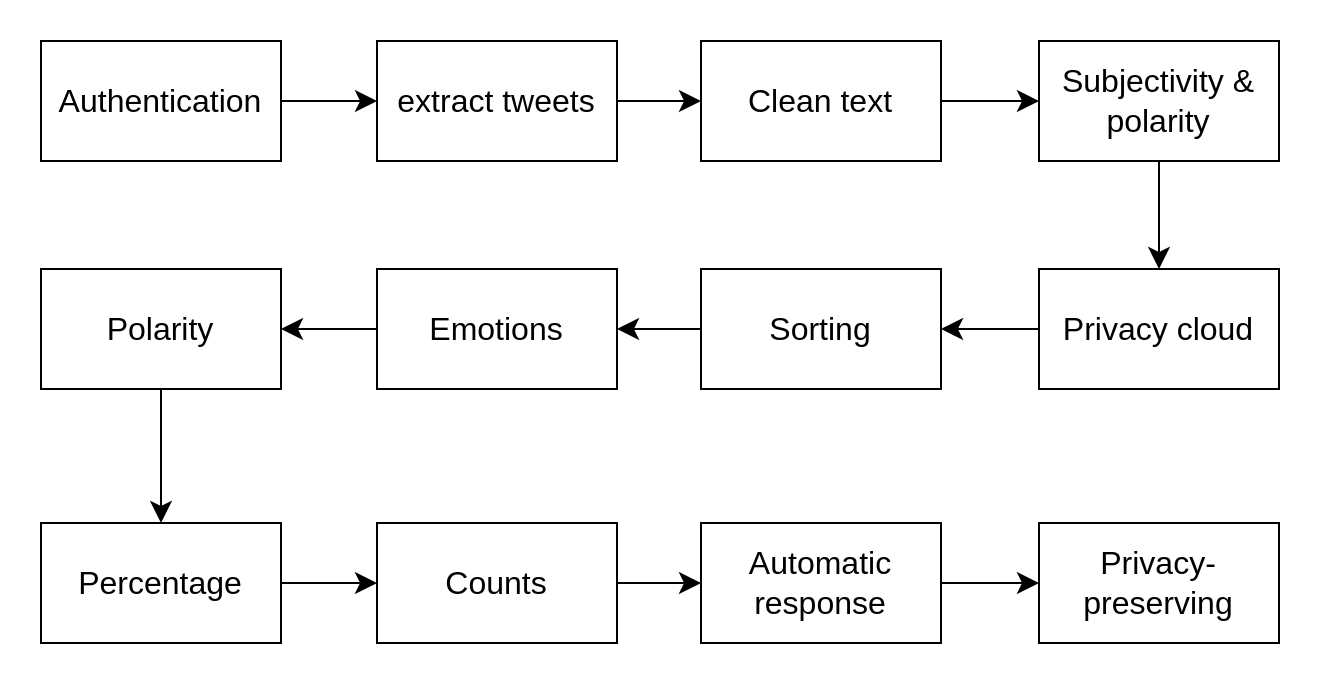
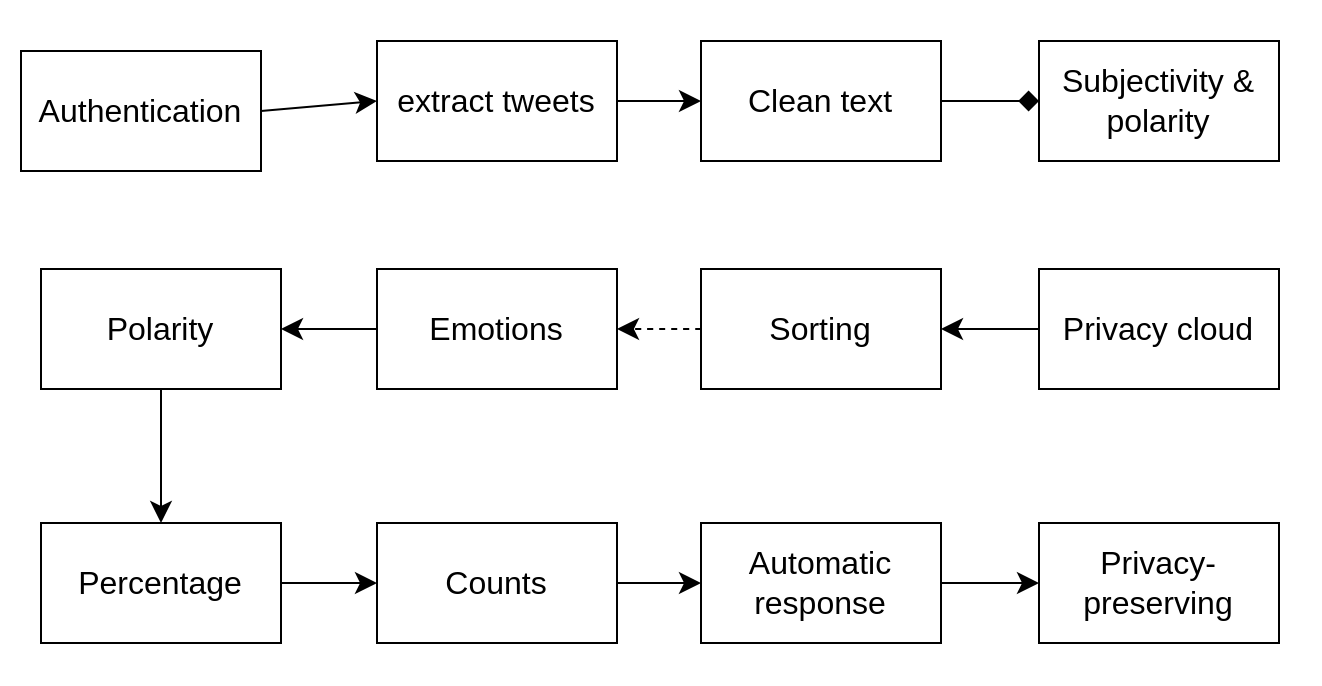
- <mxCell id="3" value="Authentication" style="rounded=0;whiteSpace=wrap;html=1;fontSize=16;" vertex="1" parent="1"><mxGeometry x="20" y="20" width="120" height="60" as="geometry" /></mxCell>
+ <mxCell id="3" value="Authentication" style="rounded=0;whiteSpace=wrap;html=1;fontSize=16;" vertex="1" parent="1"><mxGeometry x="10" y="25" width="120" height="60" as="geometry" /></mxCell>
- <mxCell id="4" style="edgeStyle=none;curved=1;rounded=0;orthogonalLoop=1;jettySize=auto;html=1;exitX=1;exitY=0.5;exitDx=0;exitDy=0;entryX=0;entryY=0.5;entryDx=0;entryDy=0;fontSize=12;startSize=8;endSize=8;" edge="1" parent="1" source="5" target="7"><mxGeometry relative="1" as="geometry" /></mxCell>
+ <mxCell id="4" style="edgeStyle=none;curved=1;rounded=0;orthogonalLoop=1;jettySize=auto;html=1;exitX=1;exitY=0.5;exitDx=0;exitDy=0;entryX=0;entryY=0.5;entryDx=0;entryDy=0;fontSize=12;startSize=8;endSize=8;endArrow=diamond;" edge="1" parent="1" source="5" target="7"><mxGeometry relative="1" as="geometry" /></mxCell>
- <mxCell id="6" style="edgeStyle=none;curved=1;rounded=0;orthogonalLoop=1;jettySize=auto;html=1;exitX=0.5;exitY=1;exitDx=0;exitDy=0;entryX=0.5;entryY=0;entryDx=0;entryDy=0;fontSize=12;startSize=8;endSize=8;" edge="1" parent="1" source="7" target="11"><mxGeometry relative="1" as="geometry" /></mxCell>
- <mxCell id="12" style="edgeStyle=none;curved=1;rounded=0;orthogonalLoop=1;jettySize=auto;html=1;exitX=0;exitY=0.5;exitDx=0;exitDy=0;entryX=1;entryY=0.5;entryDx=0;entryDy=0;fontSize=12;startSize=8;endSize=8;" edge="1" parent="1" source="13" target="15"><mxGeometry relative="1" as="geometry" /></mxCell>
+ <mxCell id="12" style="edgeStyle=none;curved=1;rounded=0;orthogonalLoop=1;jettySize=auto;html=1;exitX=0;exitY=0.5;exitDx=0;exitDy=0;entryX=1;entryY=0.5;entryDx=0;entryDy=0;fontSize=12;startSize=8;endSize=8;dashed=1;" edge="1" parent="1" source="13" target="15"><mxGeometry relative="1" as="geometry" /></mxCell>
